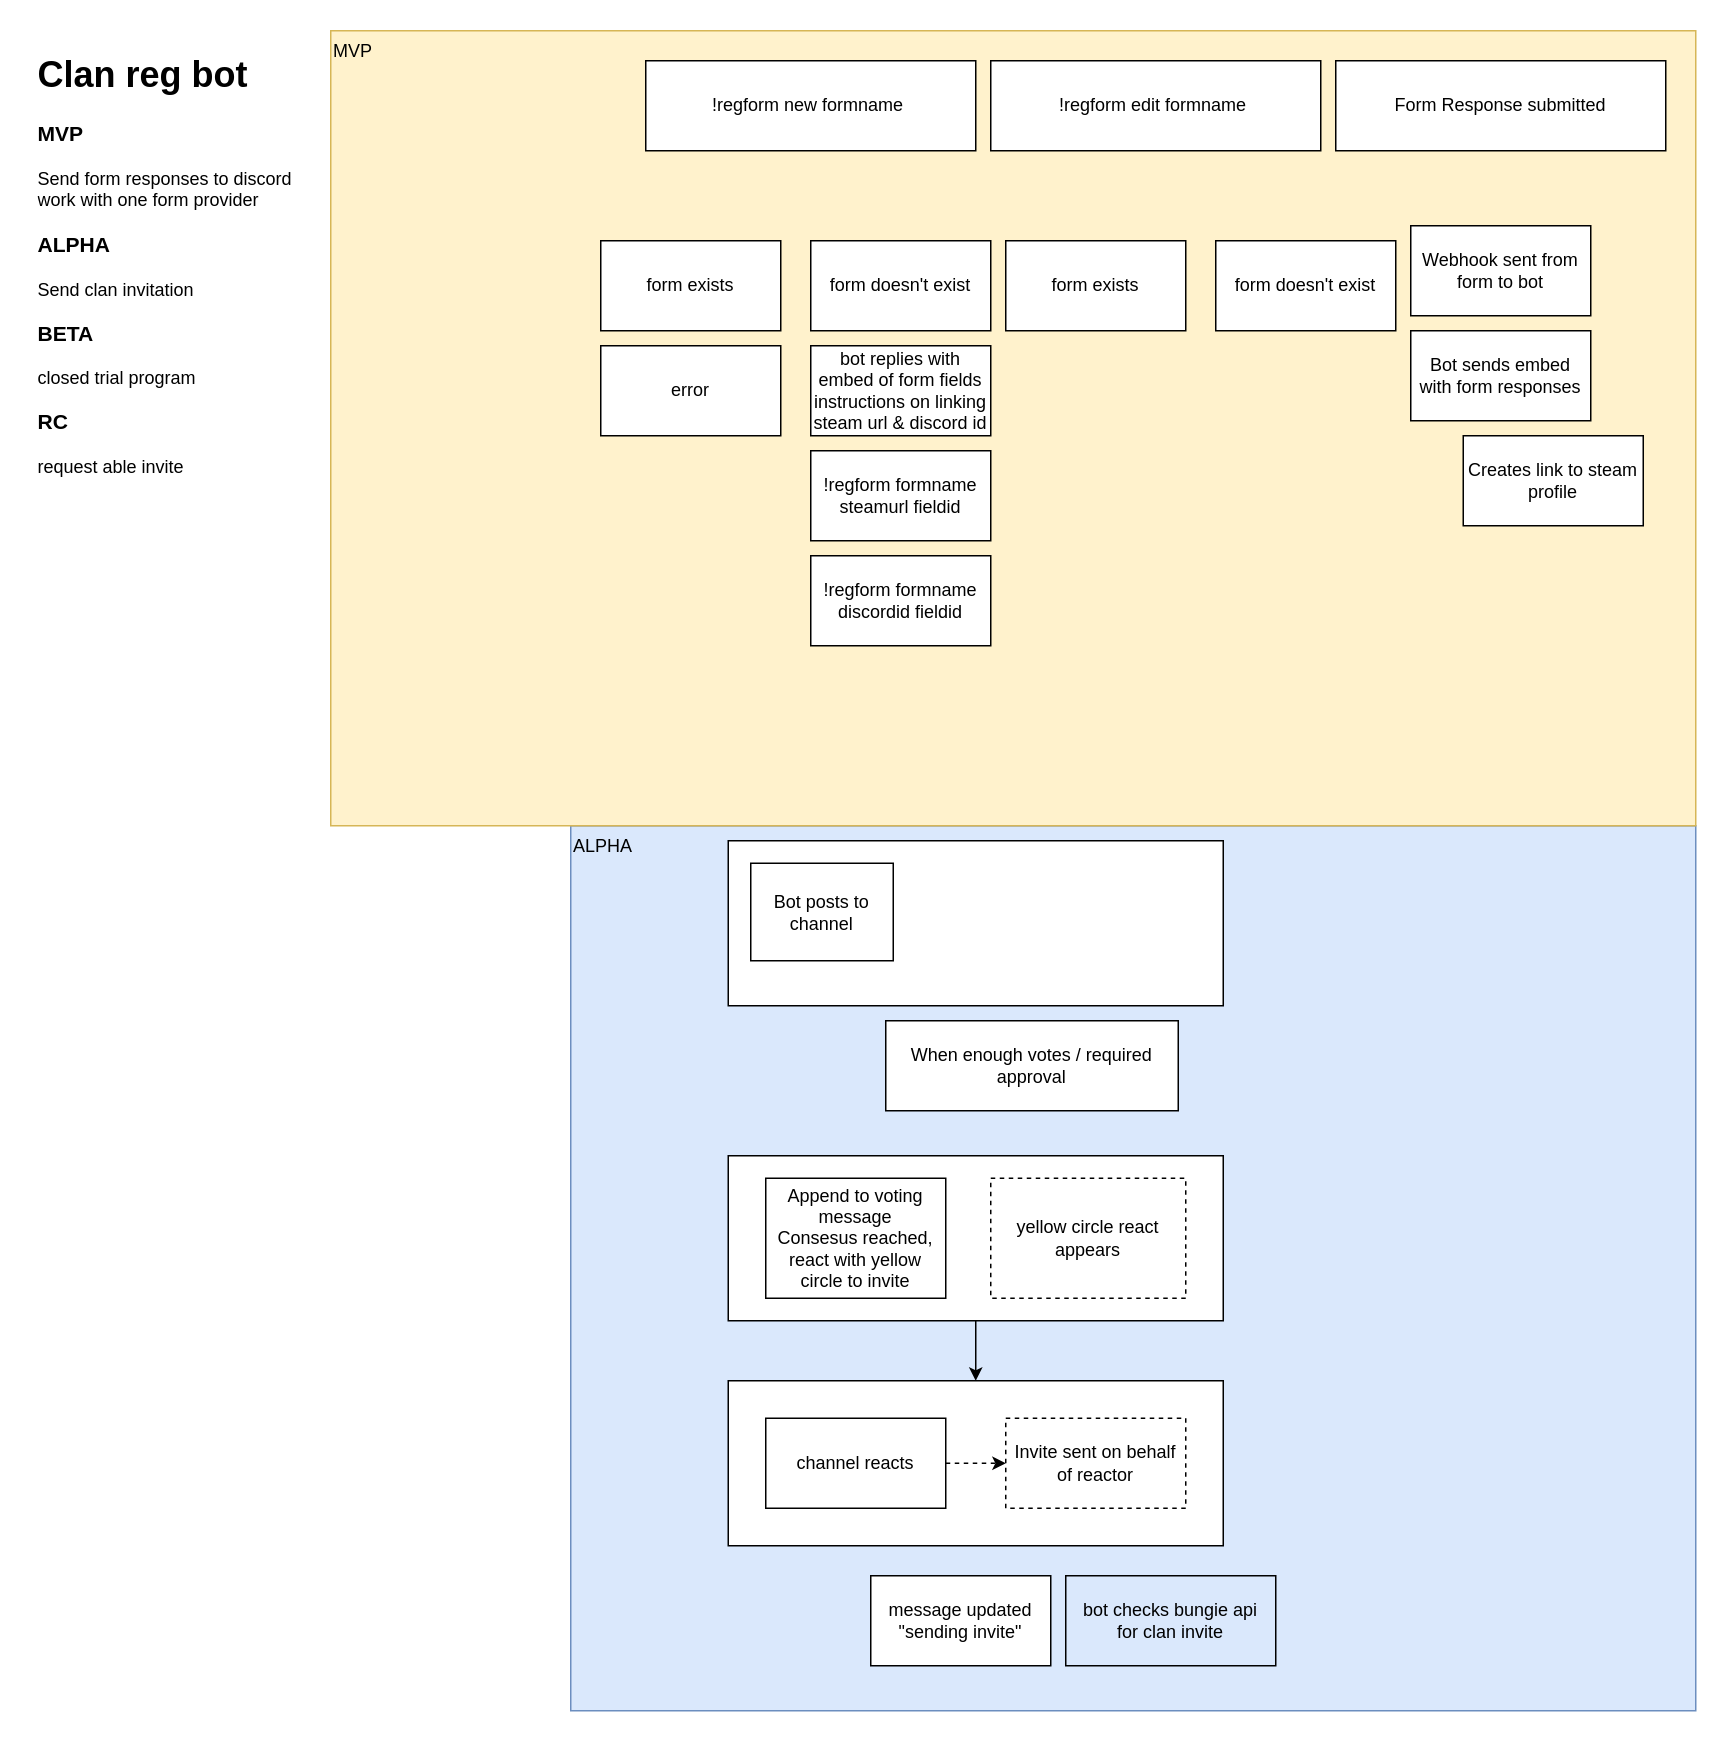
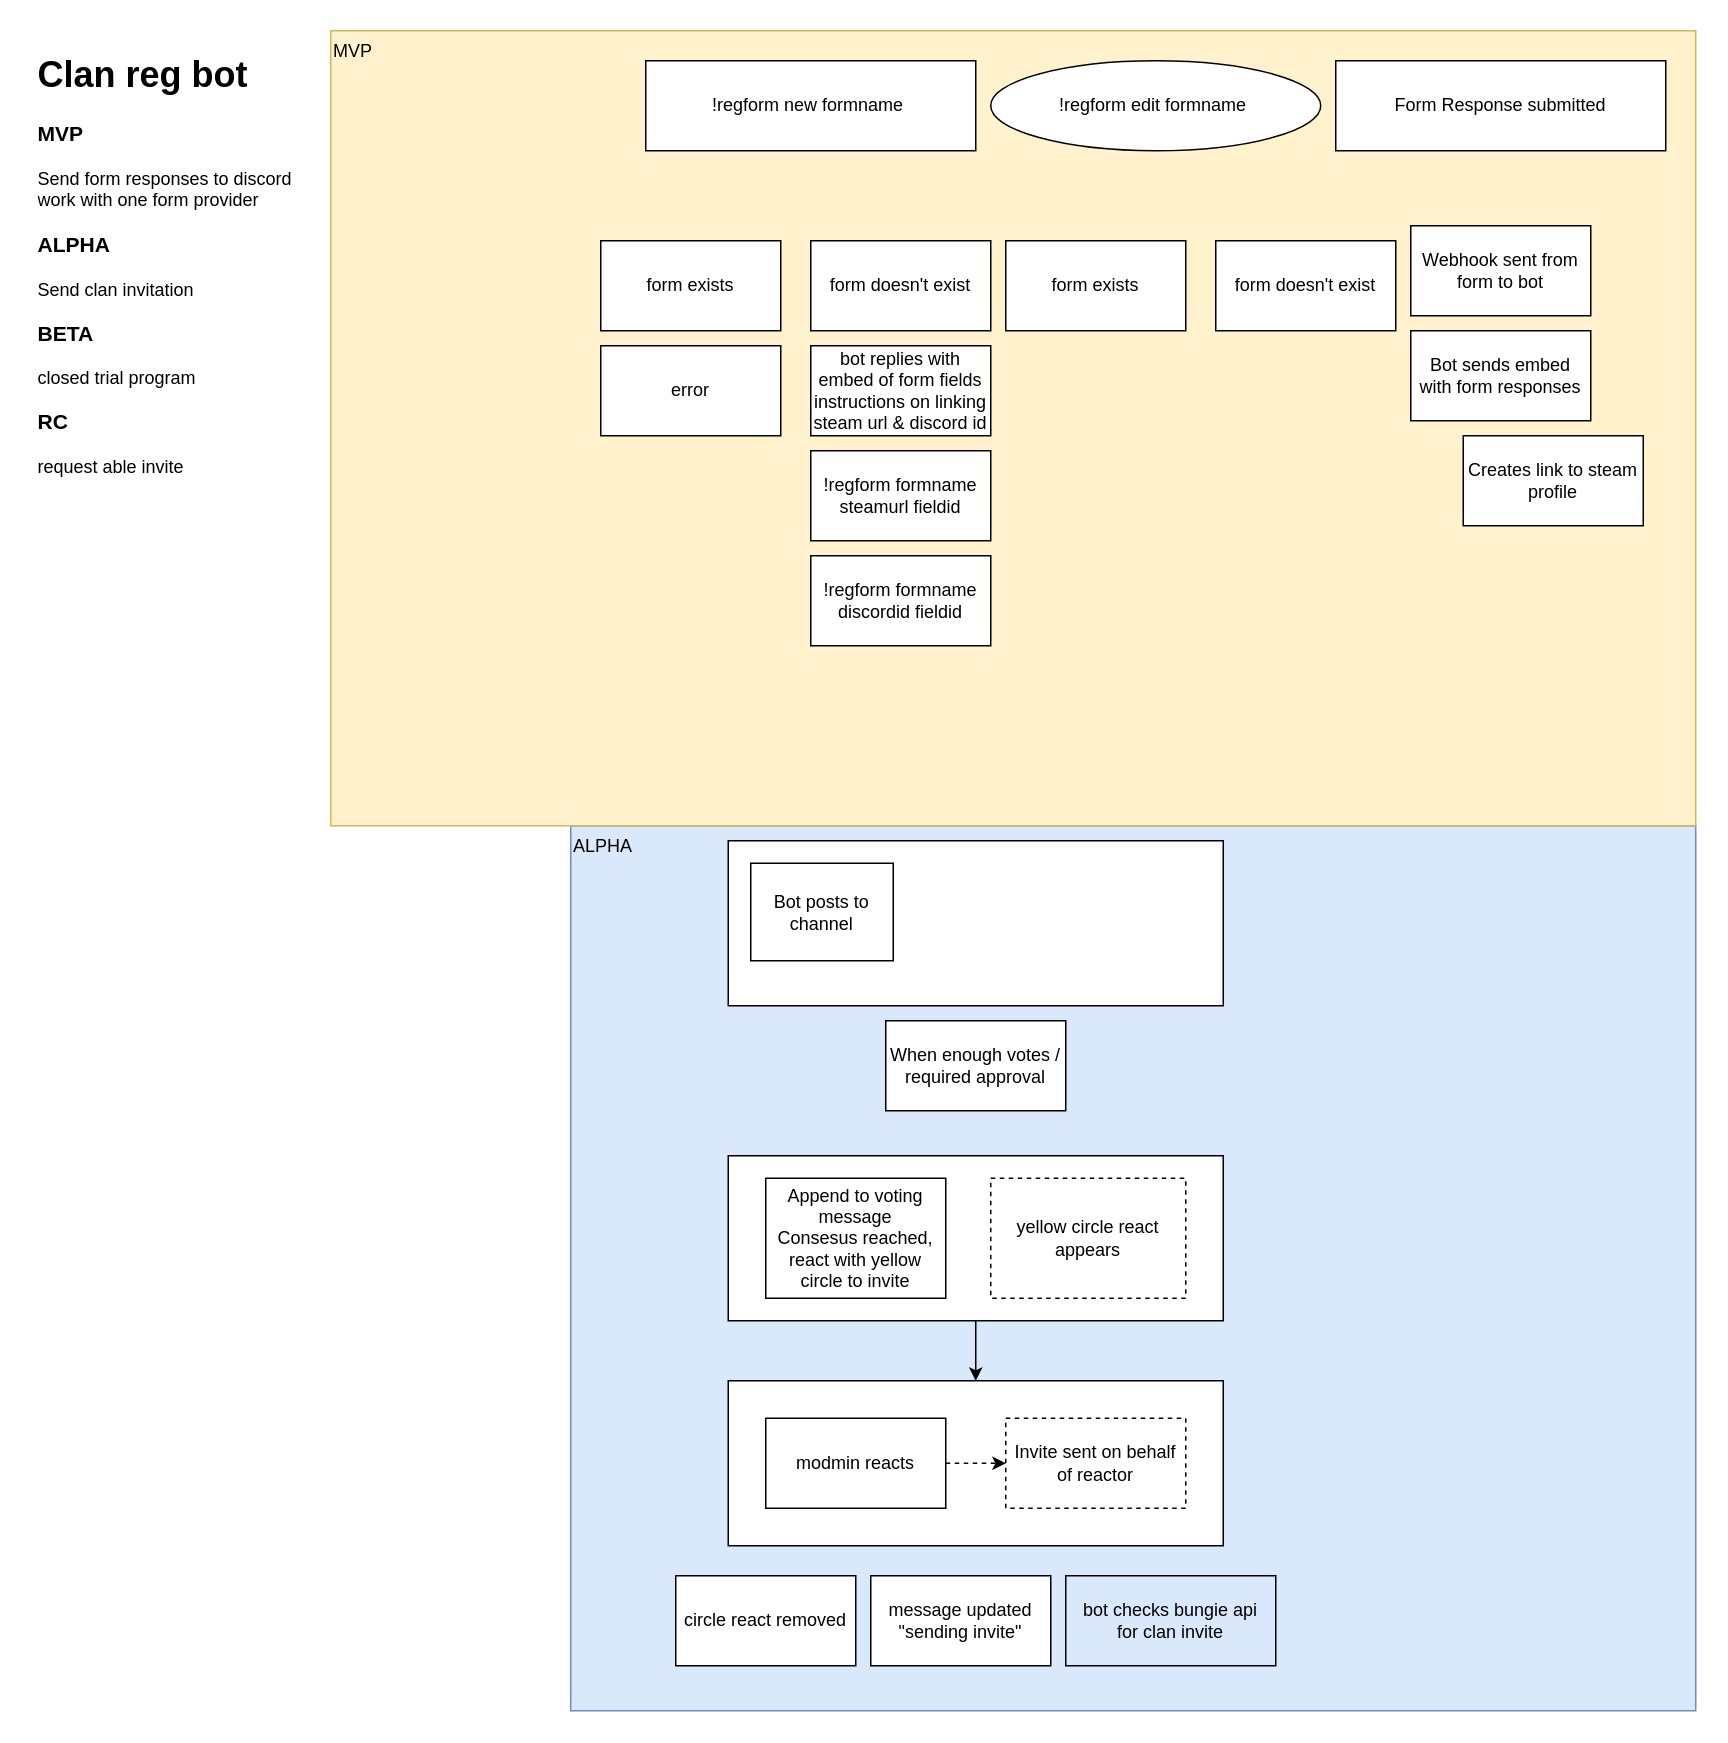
- <mxCell id="30" value="!regform edit formname&amp;nbsp;" style="rounded=0;whiteSpace=wrap;html=1;" vertex="1" parent="1"><mxGeometry x="660" y="40" width="220" height="60" as="geometry" /></mxCell>
+ <mxCell id="30" value="!regform edit formname&amp;nbsp;" style="ellipse;whiteSpace=wrap;html=1;" vertex="1" parent="1"><mxGeometry x="660" y="40" width="220" height="60" as="geometry" /></mxCell>
- <mxCell id="7" value="When enough votes / required approval" style="rounded=0;whiteSpace=wrap;html=1;" vertex="1" parent="1"><mxGeometry x="590" y="680" width="195" height="60" as="geometry" /></mxCell>
+ <mxCell id="7" value="When enough votes / required approval" style="rounded=0;whiteSpace=wrap;html=1;" vertex="1" parent="1"><mxGeometry x="590" y="680" width="120" height="60" as="geometry" /></mxCell>
- <mxCell id="11" value="channel reacts" style="rounded=0;whiteSpace=wrap;html=1;" vertex="1" parent="1"><mxGeometry x="510" y="945" width="120" height="60" as="geometry" /></mxCell>
+ <mxCell id="11" value="modmin reacts" style="rounded=0;whiteSpace=wrap;html=1;" vertex="1" parent="1"><mxGeometry x="510" y="945" width="120" height="60" as="geometry" /></mxCell>
+ <mxCell id="14" value="circle react removed" style="rounded=0;whiteSpace=wrap;html=1;" vertex="1" parent="1"><mxGeometry x="450" y="1050" width="120" height="60" as="geometry" /></mxCell>
